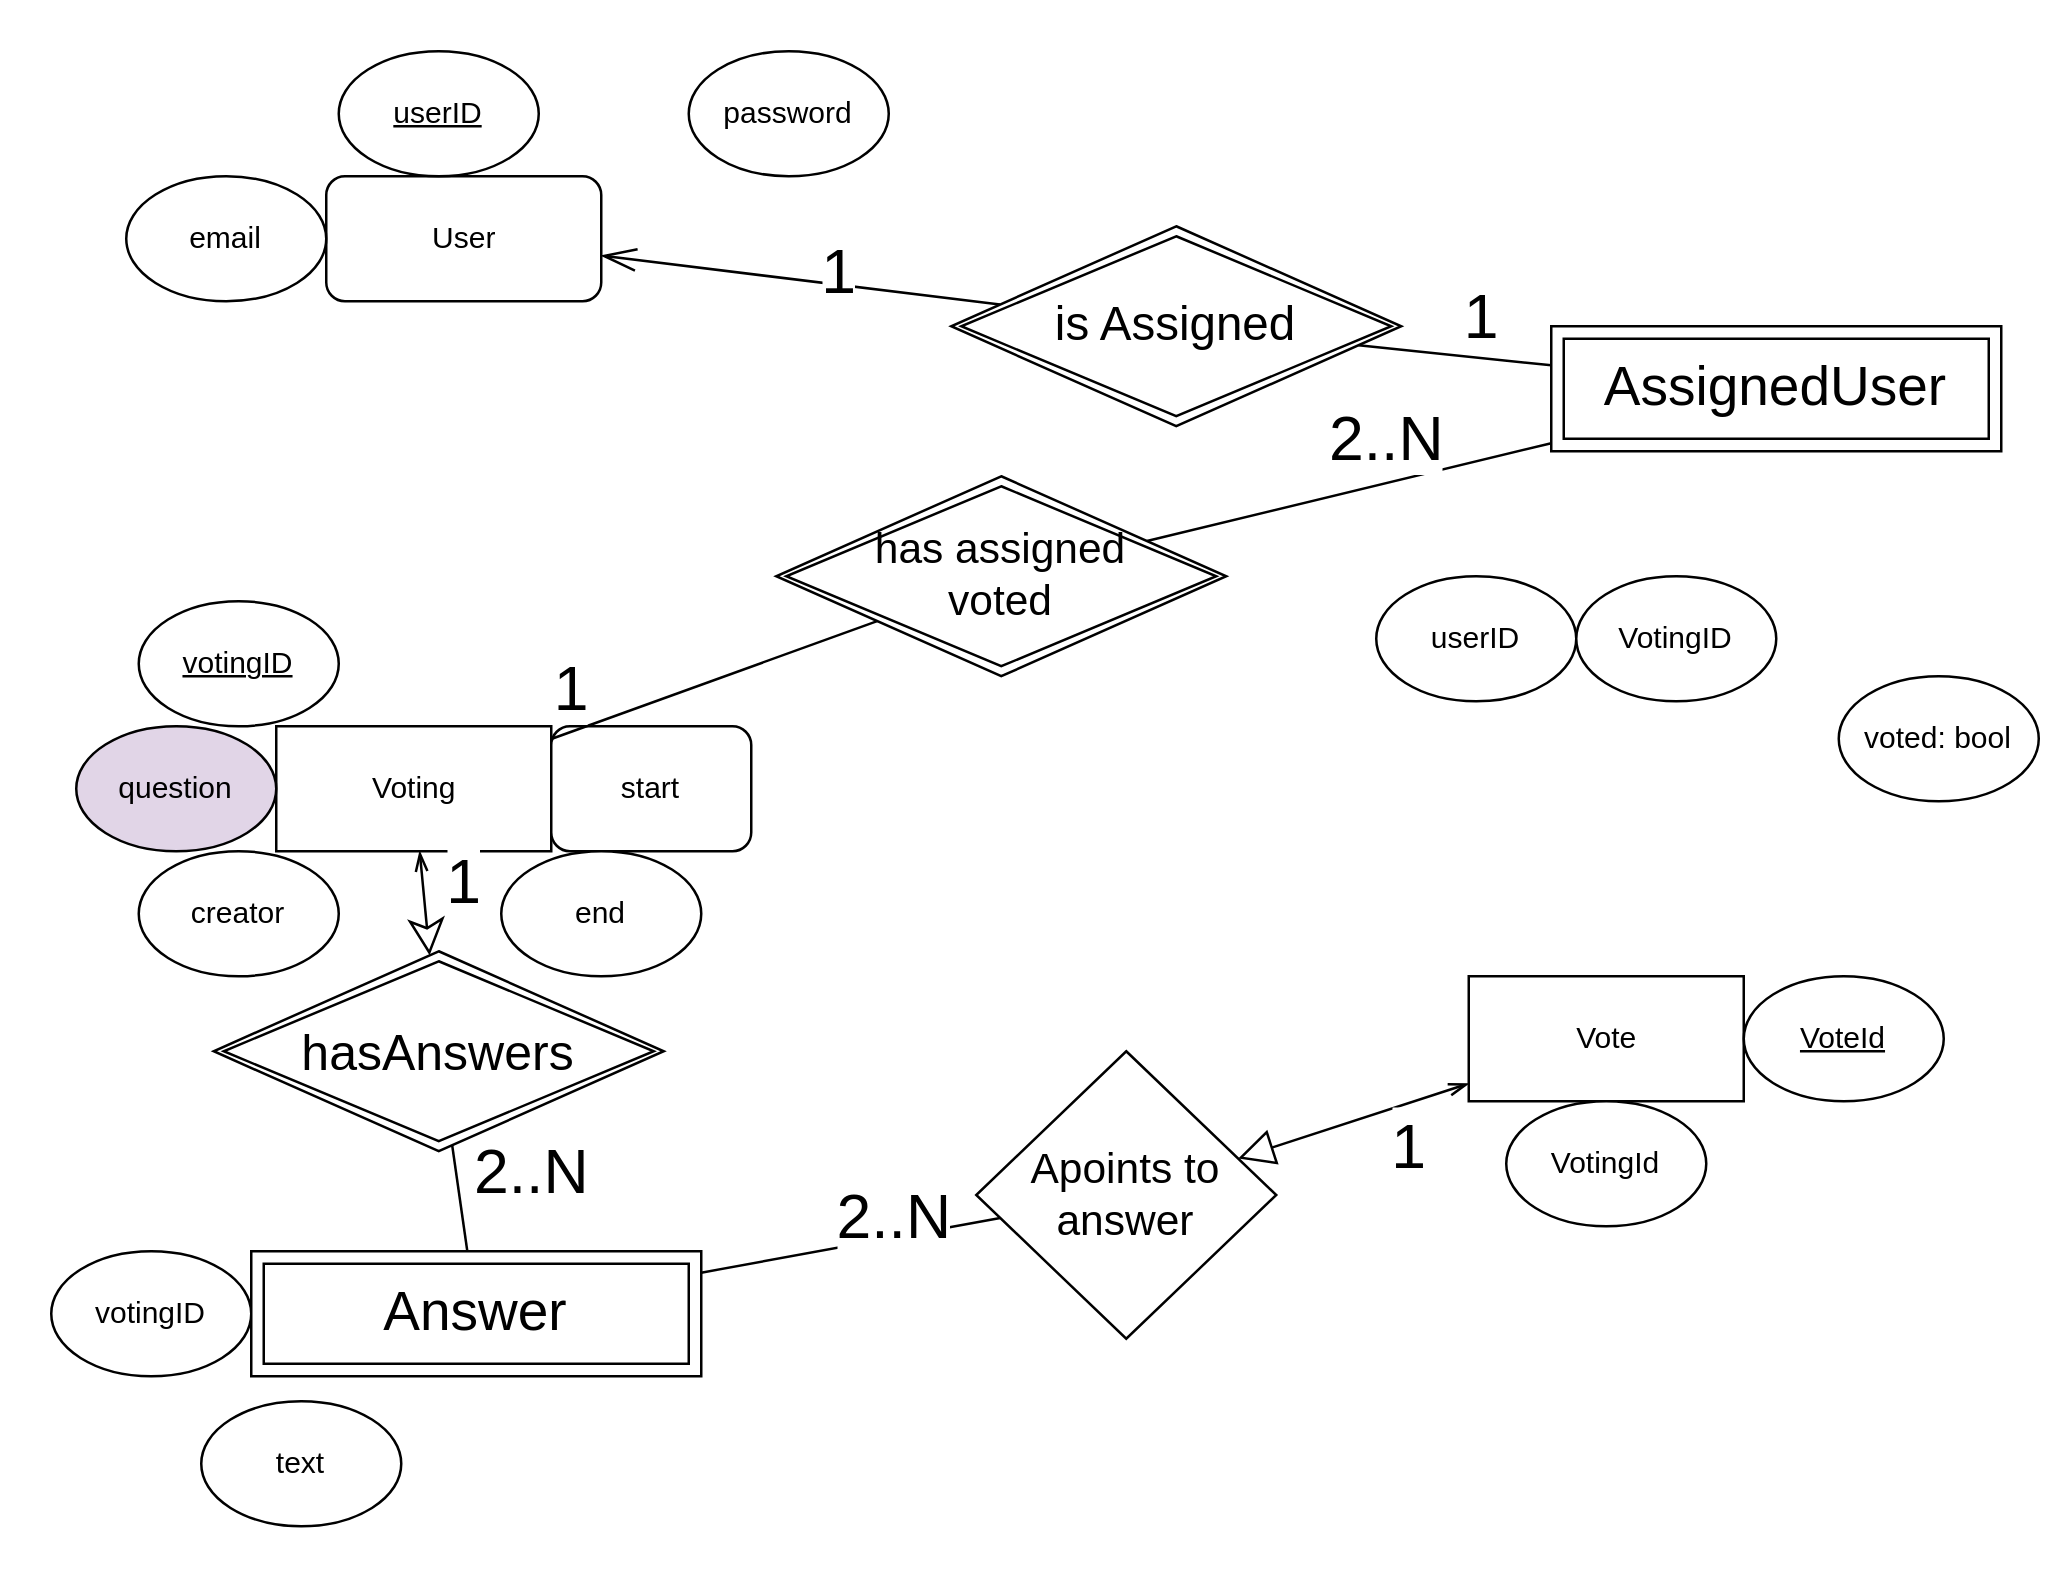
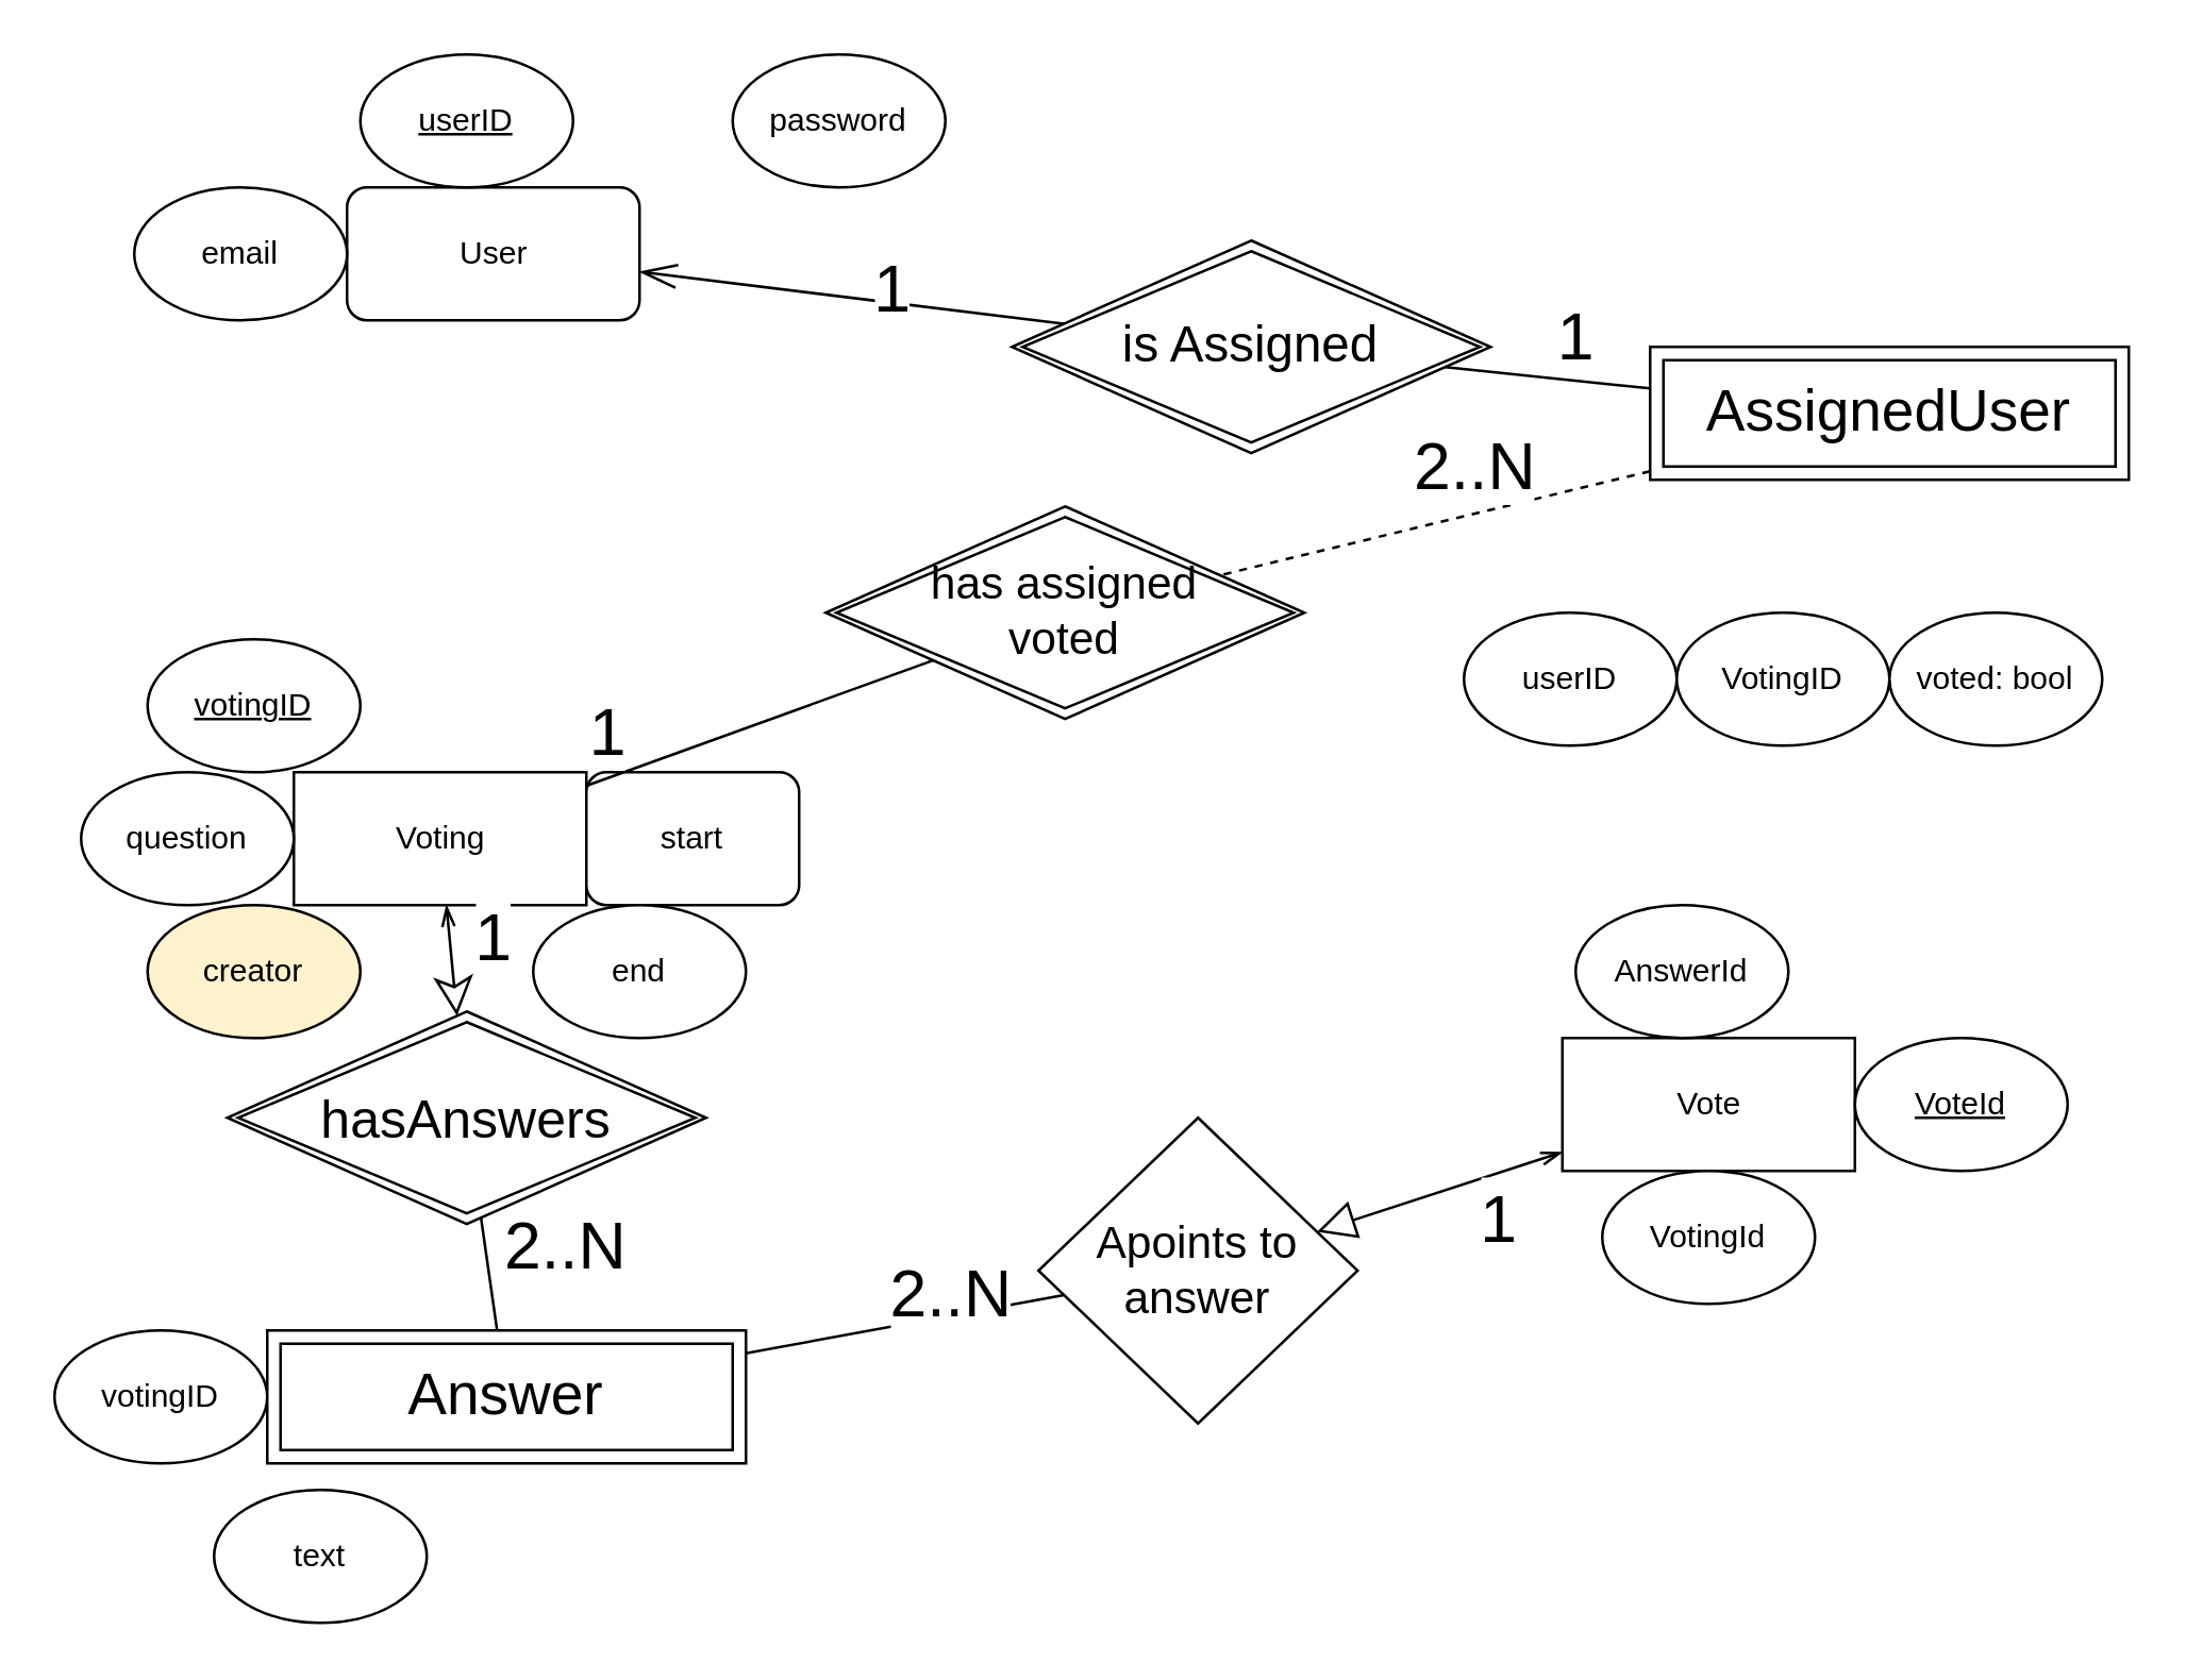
- <mxCell id="19" value="&lt;div&gt;2..N&lt;/div&gt;" style="endArrow=none;endFill=0;endSize=12;html=1;fontSize=25;" parent="1" source="23" target="24" edge="1"><mxGeometry x="-0.233" y="-18" width="160" relative="1" as="geometry"><mxPoint x="560" y="205" as="sourcePoint" /><mxPoint x="404.615" y="161.923" as="targetPoint" /><Array as="points" /><mxPoint as="offset" /></mxGeometry></mxCell>
+ <mxCell id="19" value="&lt;div&gt;2..N&lt;/div&gt;" style="endArrow=none;endFill=0;endSize=12;html=1;fontSize=25;dashed=1;" parent="1" source="23" target="24" edge="1"><mxGeometry x="-0.233" y="-18" width="160" relative="1" as="geometry"><mxPoint x="560" y="205" as="sourcePoint" /><mxPoint x="404.615" y="161.923" as="targetPoint" /><Array as="points" /><mxPoint as="offset" /></mxGeometry></mxCell>
- <mxCell id="22" value="voted: bool" style="ellipse;whiteSpace=wrap;html=1;" parent="1" vertex="1"><mxGeometry x="735" y="270" width="80" height="50" as="geometry" /></mxCell>
+ <mxCell id="22" value="voted: bool" style="ellipse;whiteSpace=wrap;html=1;" parent="1" vertex="1"><mxGeometry x="710" y="230" width="80" height="50" as="geometry" /></mxCell>
- <mxCell id="7" value="question" style="ellipse;whiteSpace=wrap;html=1;fillColor=#e1d5e7;" parent="1" vertex="1"><mxGeometry x="30" y="290" width="80" height="50" as="geometry" /></mxCell>
+ <mxCell id="7" value="question" style="ellipse;whiteSpace=wrap;html=1;" parent="1" vertex="1"><mxGeometry x="30" y="290" width="80" height="50" as="geometry" /></mxCell>
- <mxCell id="10" value="creator" style="ellipse;whiteSpace=wrap;html=1;" parent="1" vertex="1"><mxGeometry x="55" y="340" width="80" height="50" as="geometry" /></mxCell>
+ <mxCell id="10" value="creator" style="ellipse;whiteSpace=wrap;html=1;fillColor=#fff2cc;" parent="1" vertex="1"><mxGeometry x="55" y="340" width="80" height="50" as="geometry" /></mxCell>
+ <mxCell id="31" value="AnswerId" style="ellipse;whiteSpace=wrap;html=1;" vertex="1" parent="1"><mxGeometry x="592" y="340" width="80" height="50" as="geometry" /></mxCell>
